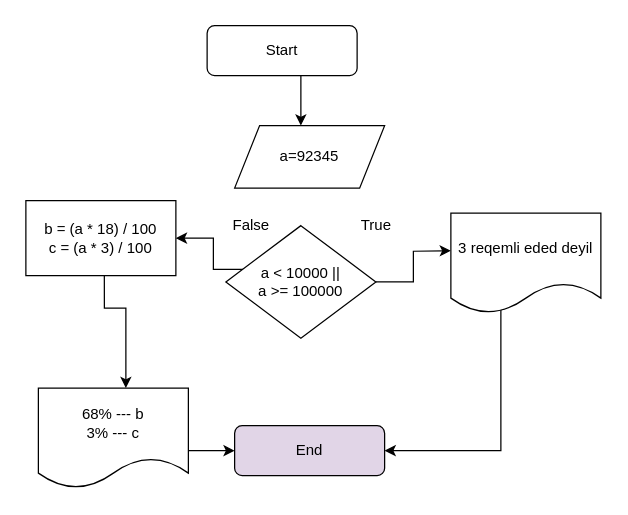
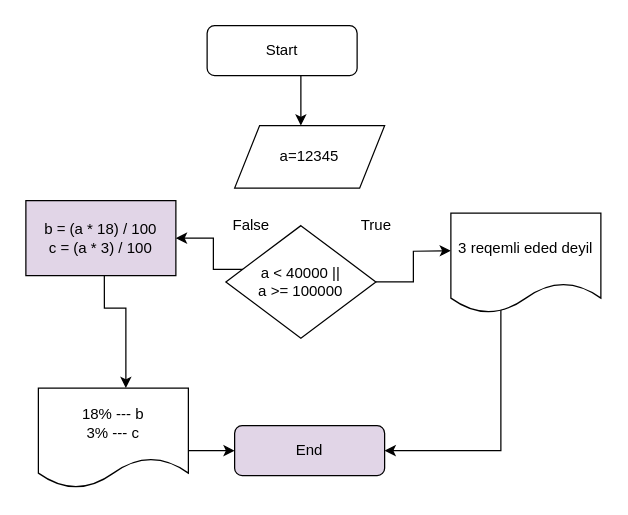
- <mxCell id="5" value="a=92345" style="shape=parallelogram;perimeter=parallelogramPerimeter;whiteSpace=wrap;html=1;fixedSize=1;" parent="1" vertex="1"><mxGeometry x="187" y="100" width="120" height="50" as="geometry" /></mxCell>
+ <mxCell id="5" value="a=12345" style="shape=parallelogram;perimeter=parallelogramPerimeter;whiteSpace=wrap;html=1;fixedSize=1;" parent="1" vertex="1"><mxGeometry x="187" y="100" width="120" height="50" as="geometry" /></mxCell>
- <mxCell id="14" value="&lt;span&gt;b = (a * 18) / 100&lt;/span&gt;&lt;br&gt;&lt;span&gt;c = (a * 3) / 100&lt;/span&gt;" style="rounded=0;whiteSpace=wrap;html=1;" parent="1" vertex="1"><mxGeometry x="20" y="160" width="120" height="60" as="geometry" /></mxCell>
+ <mxCell id="14" value="&lt;span&gt;b = (a * 18) / 100&lt;/span&gt;&lt;br&gt;&lt;span&gt;c = (a * 3) / 100&lt;/span&gt;" style="rounded=0;whiteSpace=wrap;html=1;fillColor=#e1d5e7;" parent="1" vertex="1"><mxGeometry x="20" y="160" width="120" height="60" as="geometry" /></mxCell>
- <mxCell id="8" value="a &amp;lt; 10000 || &lt;br&gt;a &amp;gt;= 100000" style="rhombus;whiteSpace=wrap;html=1;" parent="1" vertex="1"><mxGeometry x="180" y="180" width="120" height="90" as="geometry" /></mxCell>
+ <mxCell id="8" value="a &amp;lt; 40000 || &lt;br&gt;a &amp;gt;= 100000" style="rhombus;whiteSpace=wrap;html=1;" parent="1" vertex="1"><mxGeometry x="180" y="180" width="120" height="90" as="geometry" /></mxCell>
- <mxCell id="15" value="&lt;div&gt;68% --- b&lt;/div&gt;&lt;div&gt;3% --- c&lt;/div&gt;" style="shape=document;whiteSpace=wrap;html=1;boundedLbl=1;" parent="1" vertex="1"><mxGeometry x="30" y="310" width="120" height="80" as="geometry" /></mxCell>
+ <mxCell id="15" value="&lt;div&gt;18% --- b&lt;/div&gt;&lt;div&gt;3% --- c&lt;/div&gt;" style="shape=document;whiteSpace=wrap;html=1;boundedLbl=1;" parent="1" vertex="1"><mxGeometry x="30" y="310" width="120" height="80" as="geometry" /></mxCell>
